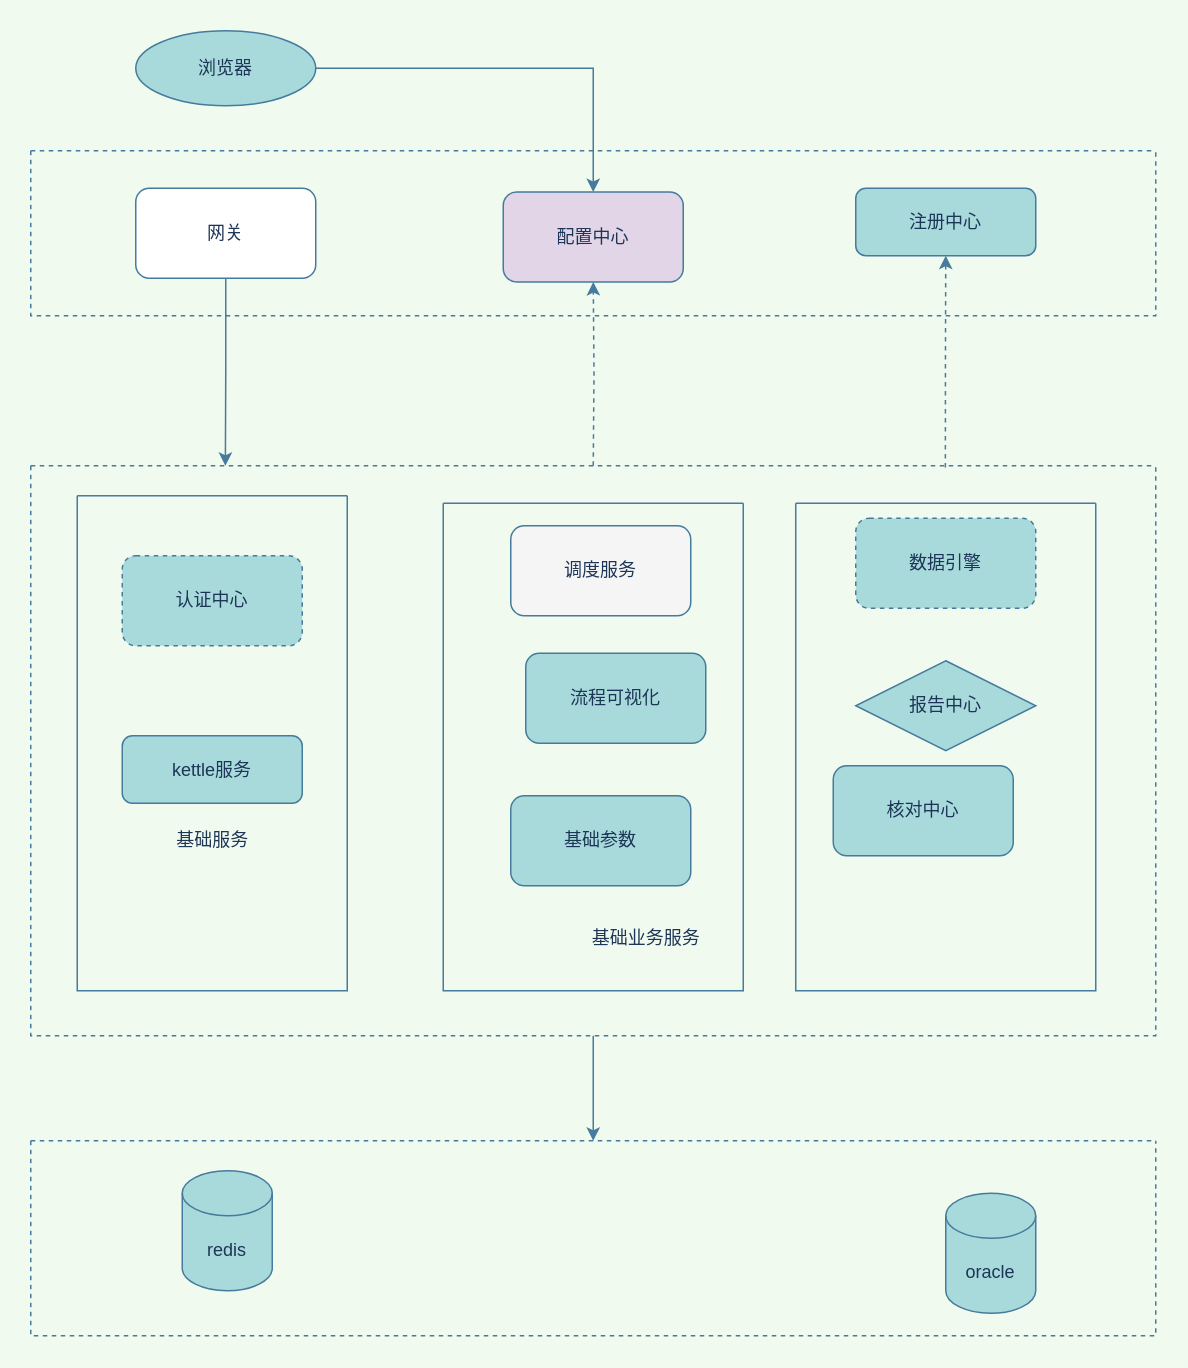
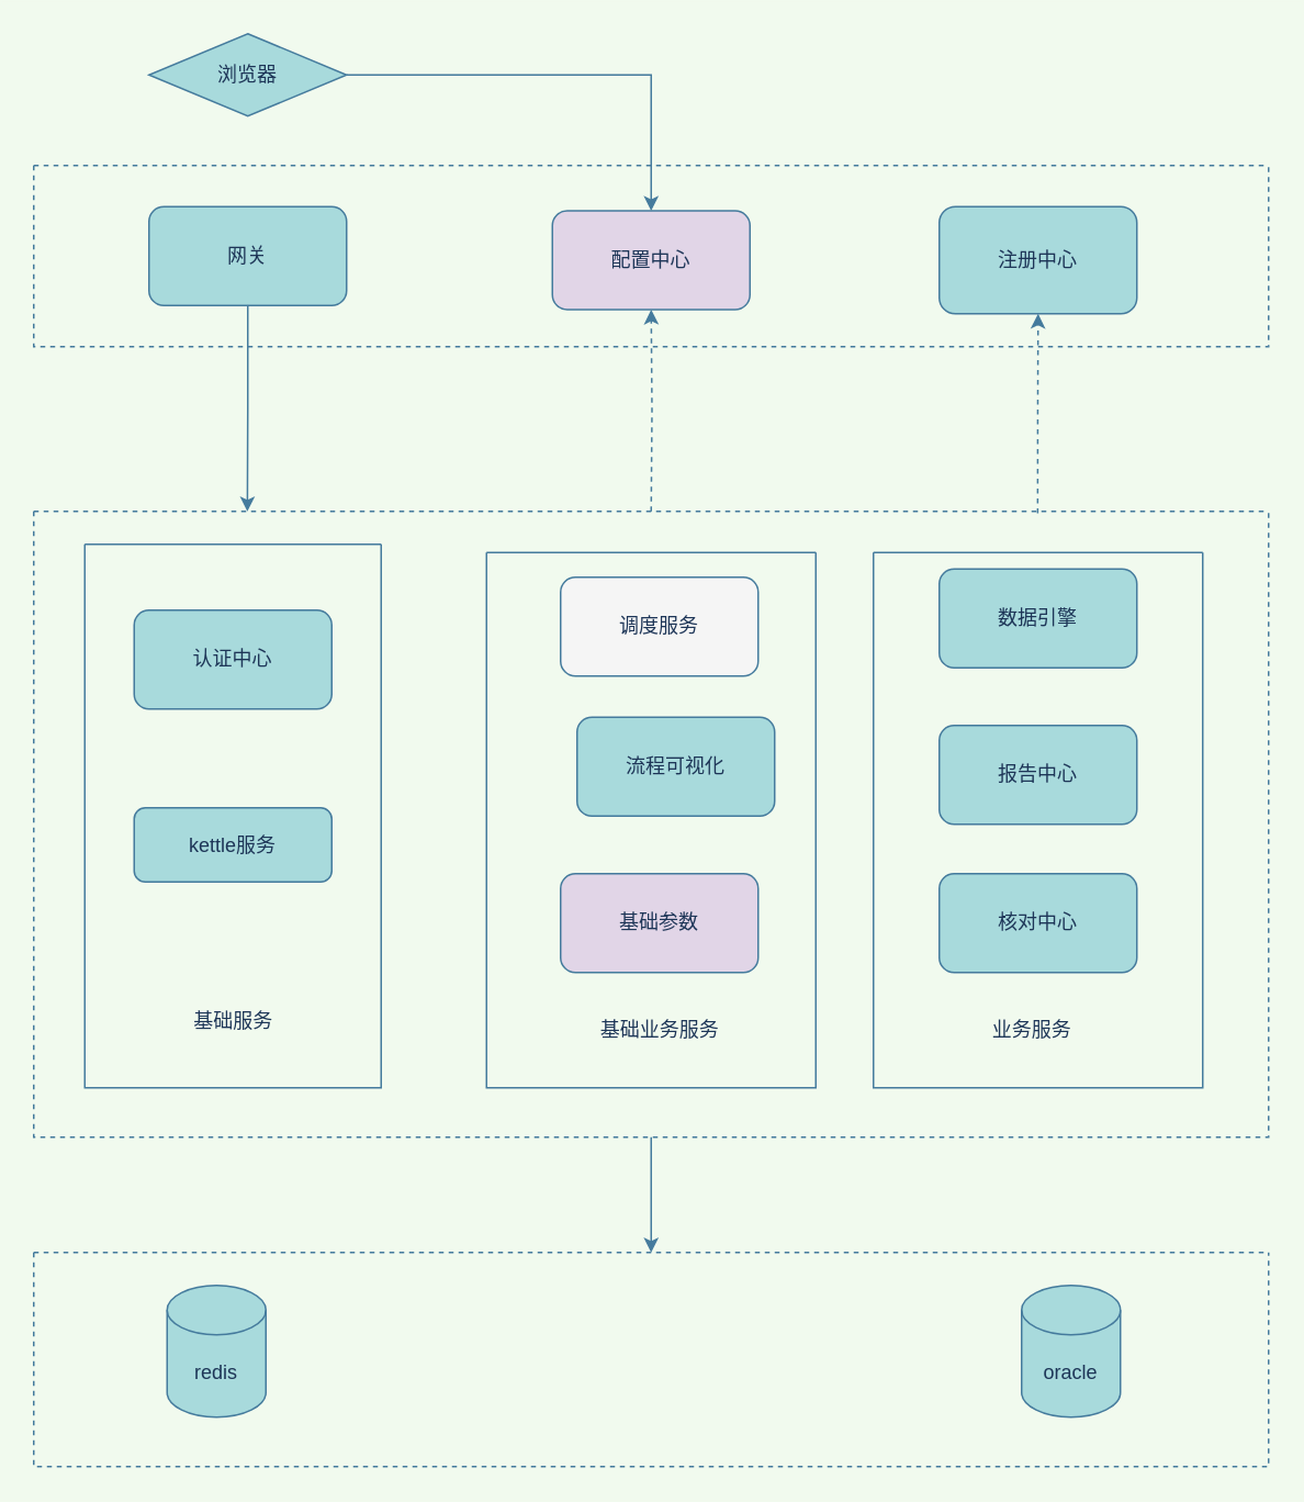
- <mxCell id="30" value="浏览器" style="ellipse;whiteSpace=wrap;html=1;fillColor=#A8DADC;strokeColor=#457B9D;fontColor=#1D3557;" vertex="1" parent="1"><mxGeometry x="90" y="20" width="120" height="50" as="geometry" /></mxCell>
+ <mxCell id="30" value="浏览器" style="rhombus;whiteSpace=wrap;html=1;fillColor=#A8DADC;strokeColor=#457B9D;fontColor=#1D3557;" vertex="1" parent="1"><mxGeometry x="90" y="20" width="120" height="50" as="geometry" /></mxCell>
- <mxCell id="5" value="注册中心" style="rounded=1;whiteSpace=wrap;html=1;fillColor=#A8DADC;strokeColor=#457B9D;fontColor=#1D3557;" vertex="1" parent="2"><mxGeometry x="550" y="25" width="120" height="45" as="geometry" /></mxCell>
+ <mxCell id="5" value="注册中心" style="rounded=1;whiteSpace=wrap;html=1;fillColor=#A8DADC;strokeColor=#457B9D;fontColor=#1D3557;" vertex="1" parent="2"><mxGeometry x="550" y="25" width="120" height="65" as="geometry" /></mxCell>
- <mxCell id="3" value="网关" style="rounded=1;whiteSpace=wrap;html=1;fillColor=#ffffff;strokeColor=#457B9D;fontColor=#1D3557;" vertex="1" parent="2"><mxGeometry x="70" y="25" width="120" height="60" as="geometry" /></mxCell>
+ <mxCell id="3" value="网关" style="rounded=1;whiteSpace=wrap;html=1;fillColor=#A8DADC;strokeColor=#457B9D;fontColor=#1D3557;" vertex="1" parent="2"><mxGeometry x="70" y="25" width="120" height="60" as="geometry" /></mxCell>
- <mxCell id="14" value="数据引擎" style="rounded=1;whiteSpace=wrap;html=1;fillColor=#A8DADC;strokeColor=#457B9D;fontColor=#1D3557;dashed=1;" vertex="1" parent="13"><mxGeometry x="40" y="10" width="120" height="60" as="geometry" /></mxCell>
+ <mxCell id="14" value="数据引擎" style="rounded=1;whiteSpace=wrap;html=1;fillColor=#A8DADC;strokeColor=#457B9D;fontColor=#1D3557;" vertex="1" parent="13"><mxGeometry x="40" y="10" width="120" height="60" as="geometry" /></mxCell>
- <mxCell id="10" value="认证中心" style="rounded=1;whiteSpace=wrap;html=1;fillColor=#A8DADC;strokeColor=#457B9D;fontColor=#1D3557;dashed=1;" vertex="1" parent="9"><mxGeometry x="30" y="40" width="120" height="60" as="geometry" /></mxCell>
+ <mxCell id="10" value="认证中心" style="rounded=1;whiteSpace=wrap;html=1;fillColor=#A8DADC;strokeColor=#457B9D;fontColor=#1D3557;" vertex="1" parent="9"><mxGeometry x="30" y="40" width="120" height="60" as="geometry" /></mxCell>
- <mxCell id="15" value="报告中心" style="rhombus;whiteSpace=wrap;html=1;fillColor=#A8DADC;strokeColor=#457B9D;fontColor=#1D3557;" vertex="1" parent="13"><mxGeometry x="40" y="105" width="120" height="60" as="geometry" /></mxCell>
+ <mxCell id="15" value="报告中心" style="rounded=1;whiteSpace=wrap;html=1;fillColor=#A8DADC;strokeColor=#457B9D;fontColor=#1D3557;" vertex="1" parent="13"><mxGeometry x="40" y="105" width="120" height="60" as="geometry" /></mxCell>
- <mxCell id="16" value="核对中心" style="rounded=1;whiteSpace=wrap;html=1;fillColor=#A8DADC;strokeColor=#457B9D;fontColor=#1D3557;" vertex="1" parent="13"><mxGeometry x="25" y="175" width="120" height="60" as="geometry" /></mxCell>
+ <mxCell id="16" value="核对中心" style="rounded=1;whiteSpace=wrap;html=1;fillColor=#A8DADC;strokeColor=#457B9D;fontColor=#1D3557;" vertex="1" parent="13"><mxGeometry x="40" y="195" width="120" height="60" as="geometry" /></mxCell>
- <mxCell id="12" value="基础服务" style="text;html=1;align=center;verticalAlign=middle;resizable=0;points=[];autosize=1;strokeColor=none;fillColor=none;fontColor=#1D3557;" vertex="1" parent="9"><mxGeometry x="55" y="215" width="70" height="30" as="geometry" /></mxCell>
+ <mxCell id="12" value="基础服务" style="text;html=1;align=center;verticalAlign=middle;resizable=0;points=[];autosize=1;strokeColor=none;fillColor=none;fontColor=#1D3557;" vertex="1" parent="9"><mxGeometry x="55" y="275" width="70" height="30" as="geometry" /></mxCell>
- <mxCell id="21" value="基础参数" style="rounded=1;whiteSpace=wrap;html=1;fillColor=#A8DADC;strokeColor=#457B9D;fontColor=#1D3557;" vertex="1" parent="18"><mxGeometry x="45" y="195" width="120" height="60" as="geometry" /></mxCell>
+ <mxCell id="21" value="基础参数" style="rounded=1;whiteSpace=wrap;html=1;fillColor=#e1d5e7;strokeColor=#457B9D;fontColor=#1D3557;" vertex="1" parent="18"><mxGeometry x="45" y="195" width="120" height="60" as="geometry" /></mxCell>
- <mxCell id="22" value="基础业务服务" style="text;html=1;align=center;verticalAlign=middle;resizable=0;points=[];autosize=1;strokeColor=none;fillColor=none;fontColor=#1D3557;" vertex="1" parent="18"><mxGeometry x="85" y="275" width="100" height="30" as="geometry" /></mxCell>
+ <mxCell id="22" value="基础业务服务" style="text;html=1;align=center;verticalAlign=middle;resizable=0;points=[];autosize=1;strokeColor=none;fillColor=none;fontColor=#1D3557;" vertex="1" parent="18"><mxGeometry x="55" y="275" width="100" height="30" as="geometry" /></mxCell>
+ <mxCell id="17" value="业务服务" style="text;html=1;align=center;verticalAlign=middle;resizable=0;points=[];autosize=1;strokeColor=none;fillColor=none;fontColor=#1D3557;" vertex="1" parent="13"><mxGeometry x="61" y="275" width="70" height="30" as="geometry" /></mxCell>
- <mxCell id="24" value="redis" style="shape=cylinder3;whiteSpace=wrap;html=1;boundedLbl=1;backgroundOutline=1;size=15;fillColor=#A8DADC;strokeColor=#457B9D;fontColor=#1D3557;" vertex="1" parent="23"><mxGeometry x="101" y="20" width="60" height="80" as="geometry" /></mxCell>
+ <mxCell id="24" value="redis" style="shape=cylinder3;whiteSpace=wrap;html=1;boundedLbl=1;backgroundOutline=1;size=15;fillColor=#A8DADC;strokeColor=#457B9D;fontColor=#1D3557;" vertex="1" parent="23"><mxGeometry x="81" y="20" width="60" height="80" as="geometry" /></mxCell>
- <mxCell id="25" value="oracle" style="shape=cylinder3;whiteSpace=wrap;html=1;boundedLbl=1;backgroundOutline=1;size=15;fillColor=#A8DADC;strokeColor=#457B9D;fontColor=#1D3557;" vertex="1" parent="23"><mxGeometry x="610" y="35" width="60" height="80" as="geometry" /></mxCell>
+ <mxCell id="25" value="oracle" style="shape=cylinder3;whiteSpace=wrap;html=1;boundedLbl=1;backgroundOutline=1;size=15;fillColor=#A8DADC;strokeColor=#457B9D;fontColor=#1D3557;" vertex="1" parent="23"><mxGeometry x="600" y="20" width="60" height="80" as="geometry" /></mxCell>
